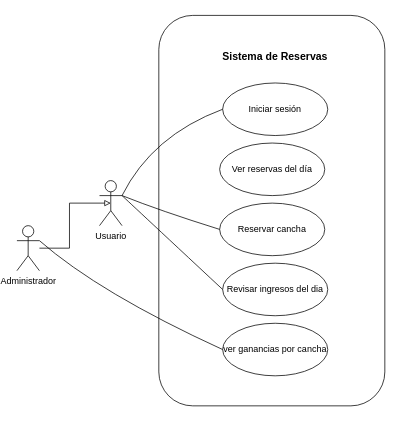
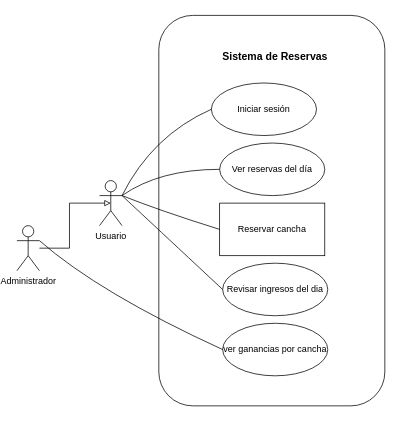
- <mxCell id="5" value="Iniciar sesión" style="ellipse;whiteSpace=wrap;html=1;" parent="1" vertex="1"><mxGeometry x="294" y="110" width="140" height="70" as="geometry" /></mxCell>
+ <mxCell id="5" value="Iniciar sesión" style="ellipse;whiteSpace=wrap;html=1;" parent="1" vertex="1"><mxGeometry x="279" y="110" width="140" height="70" as="geometry" /></mxCell>
+ <mxCell id="11" value="" style="endArrow=none;endFill=1;endSize=12;html=1;rounded=0;exitX=1;exitY=0.333;exitDx=0;exitDy=0;exitPerimeter=0;entryX=0;entryY=0.5;entryDx=0;entryDy=0;startFill=0;curved=1;strokeColor=default;" parent="1" source="4" target="6" edge="1"><mxGeometry width="160" relative="1" as="geometry"><mxPoint x="480" y="260" as="sourcePoint" /><mxPoint x="564" y="145" as="targetPoint" /><Array as="points"><mxPoint x="210" y="225" /></Array></mxGeometry></mxCell>
- <mxCell id="7" value="Reservar cancha" style="ellipse;whiteSpace=wrap;html=1;" parent="1" vertex="1"><mxGeometry x="290" y="270" width="140" height="70" as="geometry" /></mxCell>
+ <mxCell id="7" value="Reservar cancha" style="whiteSpace=wrap;html=1;rounded=0;" parent="1" vertex="1"><mxGeometry x="290" y="270" width="140" height="70" as="geometry" /></mxCell>
